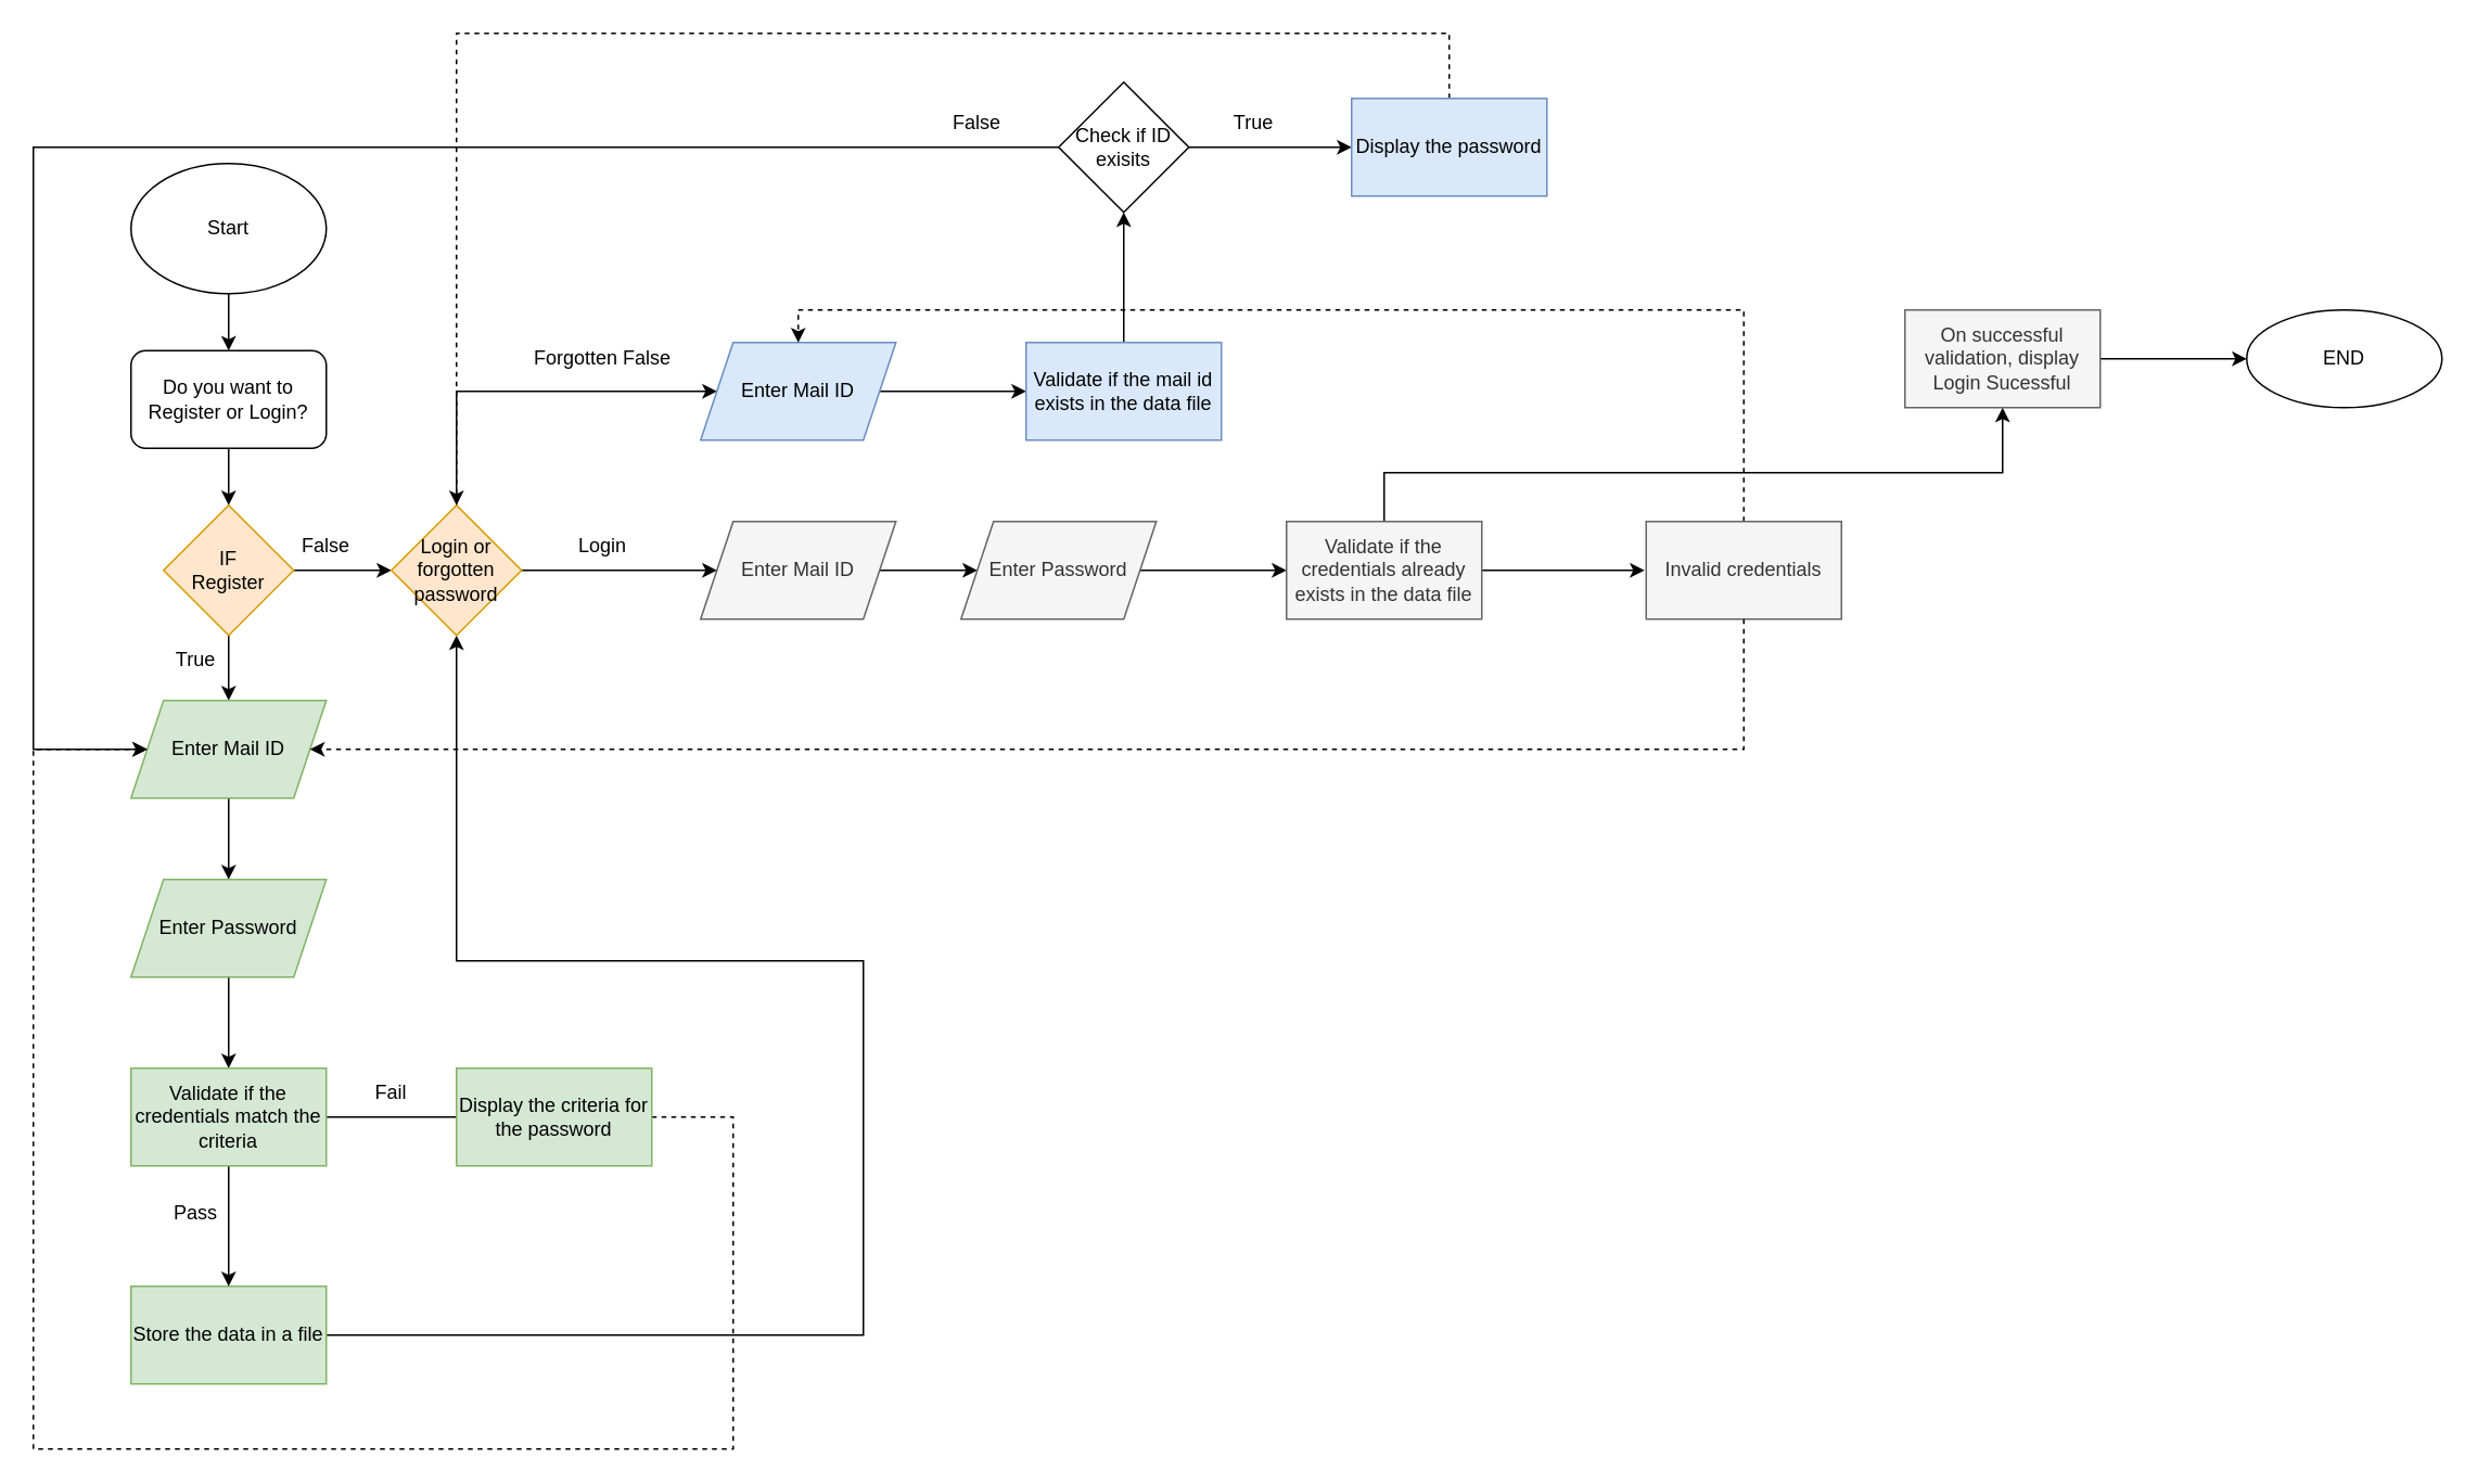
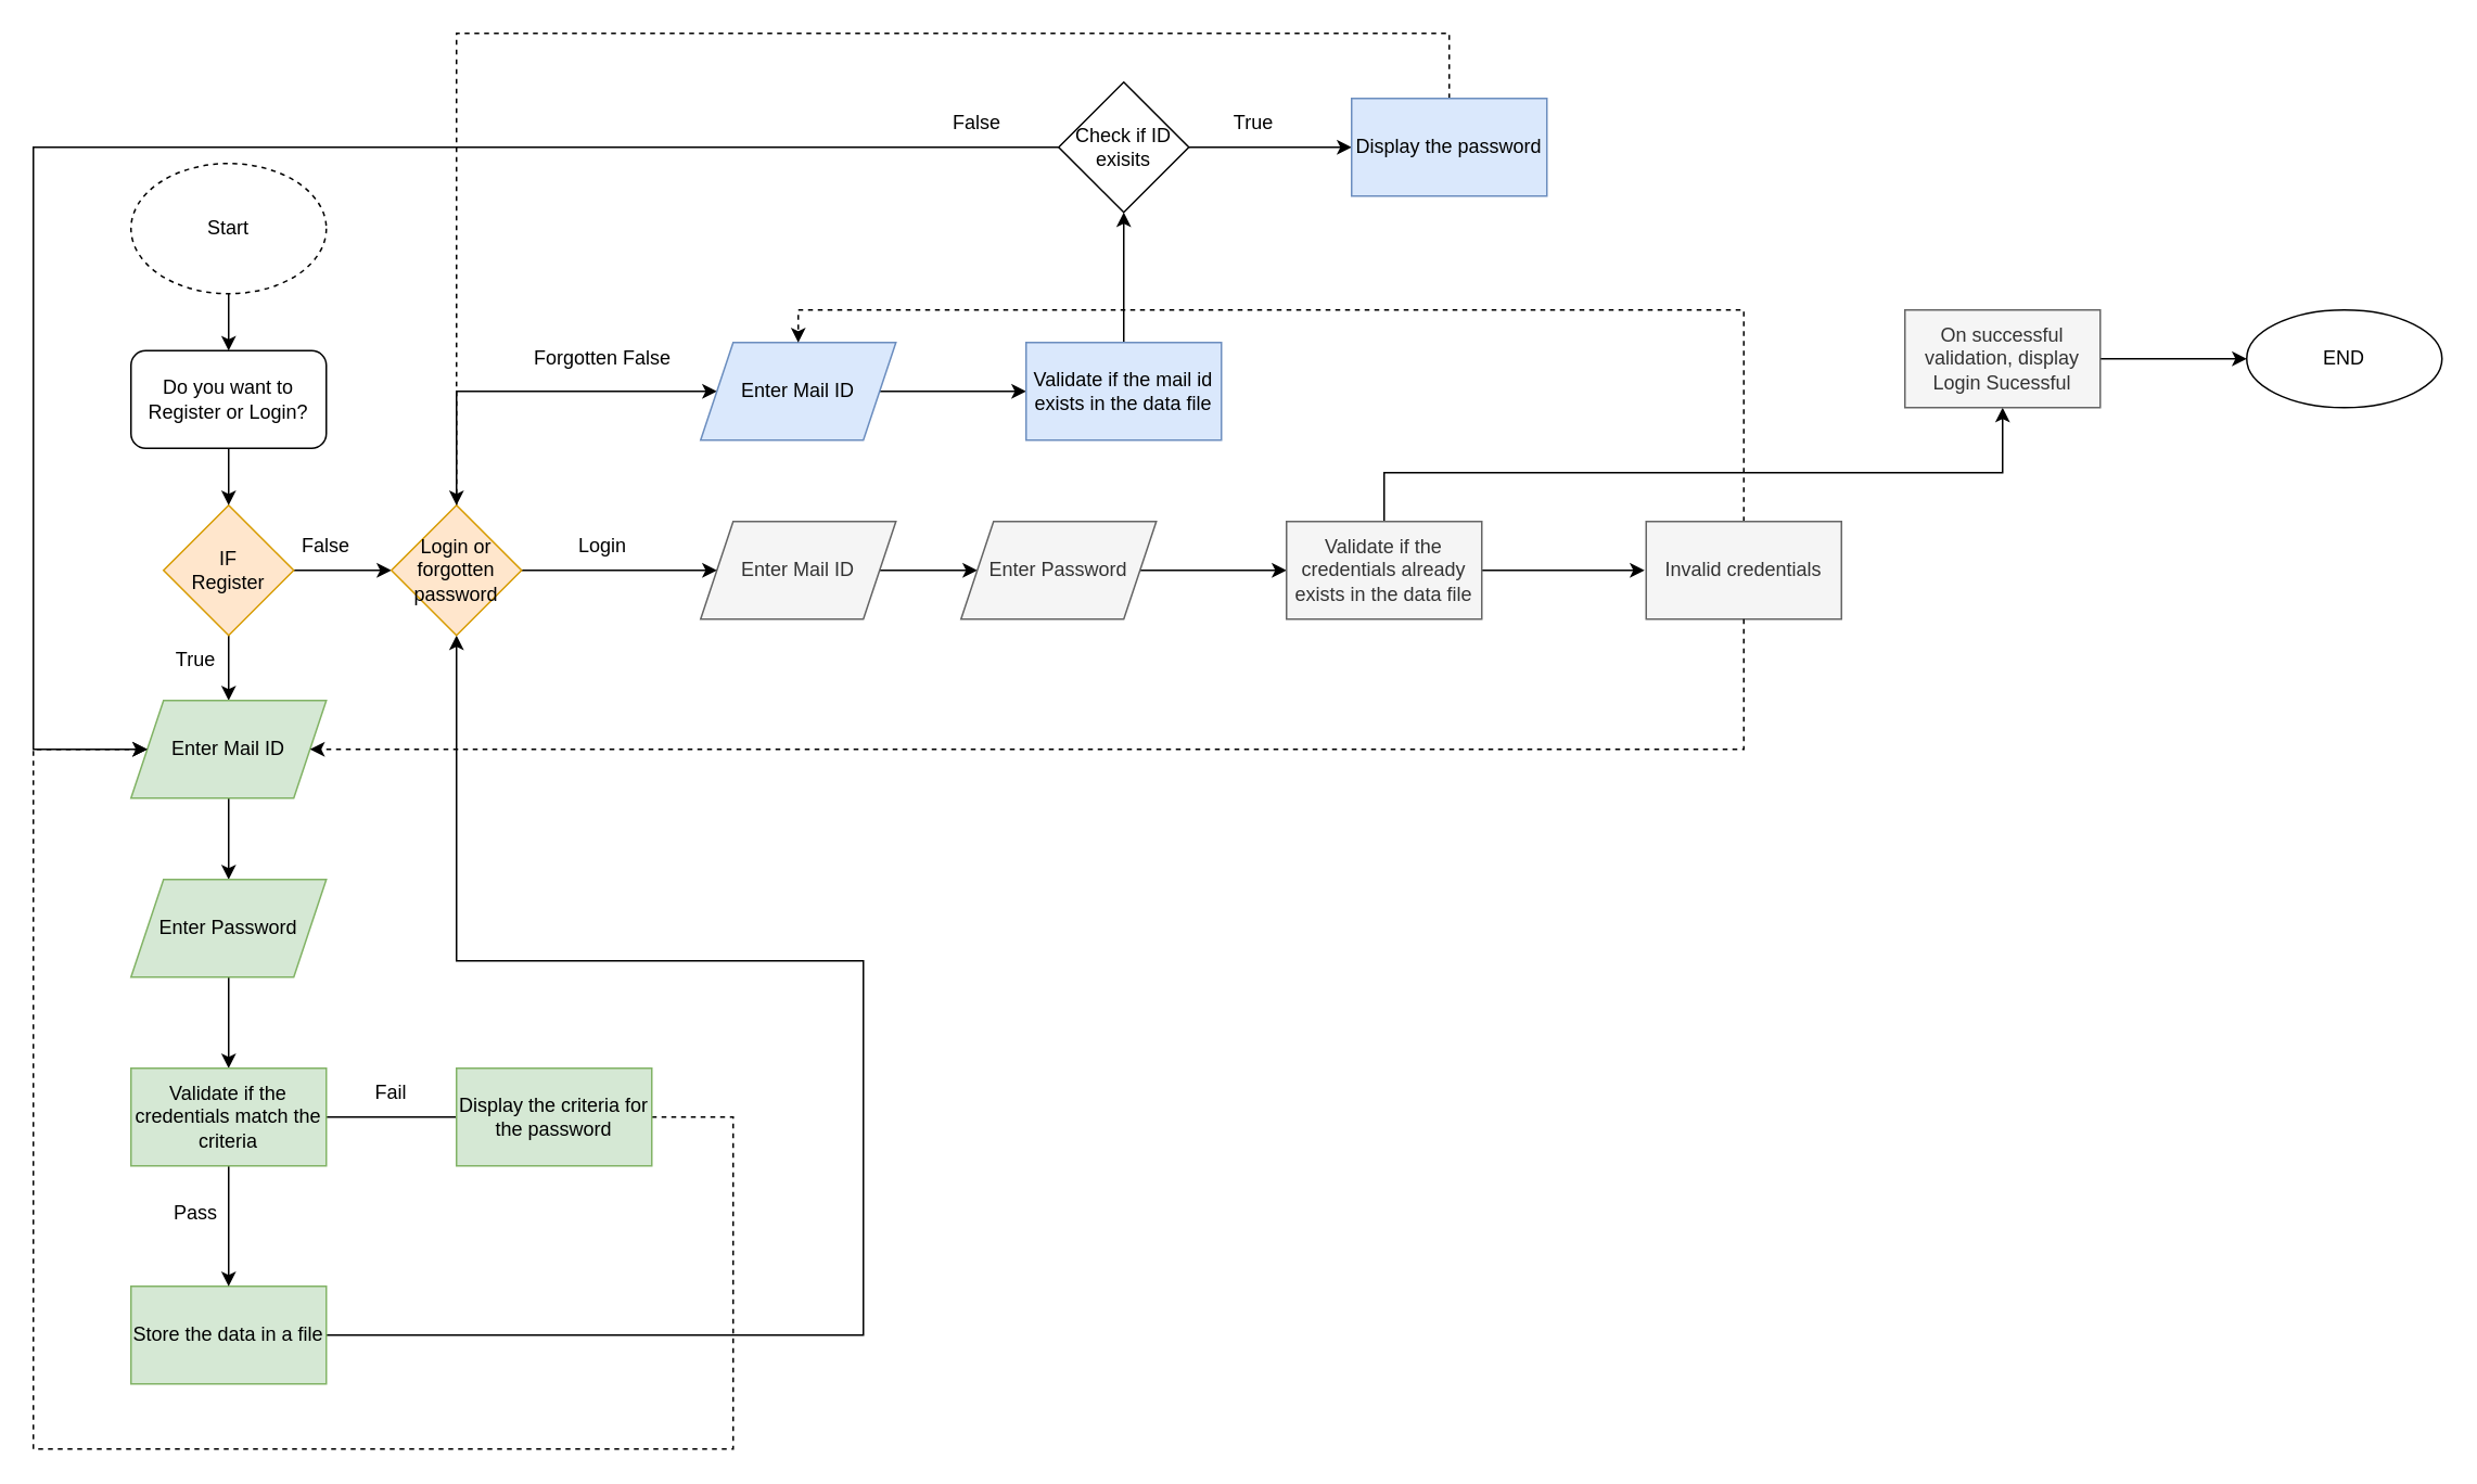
- <mxCell id="52" value="Start" style="ellipse;whiteSpace=wrap;html=1;" vertex="1" parent="1"><mxGeometry x="80" y="100" width="120" height="80" as="geometry" /></mxCell>
+ <mxCell id="52" value="Start" style="ellipse;whiteSpace=wrap;html=1;dashed=1;" vertex="1" parent="1"><mxGeometry x="80" y="100" width="120" height="80" as="geometry" /></mxCell>
